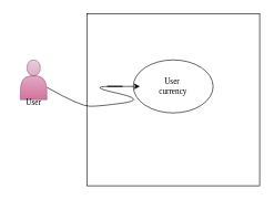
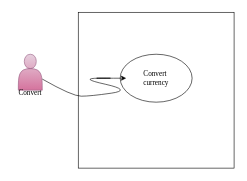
- <mxCell id="6" value="User&amp;nbsp;&lt;br&gt;currency" style="text;html=1;strokeColor=none;fillColor=none;align=center;verticalAlign=middle;whiteSpace=wrap;rounded=0;fontFamily=Comic Sans MS;" vertex="1" parent="1"><mxGeometry x="230" y="115" width="60" height="30" as="geometry" /></mxCell>
+ <mxCell id="6" value="Convert&amp;nbsp;&lt;br&gt;currency" style="text;html=1;strokeColor=none;fillColor=none;align=center;verticalAlign=middle;whiteSpace=wrap;rounded=0;fontFamily=Comic Sans MS;" vertex="1" parent="1"><mxGeometry x="230" y="115" width="60" height="30" as="geometry" /></mxCell>
- <mxCell id="3" value="&lt;font face=&quot;Comic Sans MS&quot;&gt;User&lt;/font&gt;" style="text;html=1;strokeColor=none;fillColor=none;align=center;verticalAlign=middle;whiteSpace=wrap;rounded=0;fontFamily=Times New Roman;" vertex="1" parent="1"><mxGeometry x="20" y="140" width="60" height="30" as="geometry" /></mxCell>
+ <mxCell id="3" value="&lt;font face=&quot;Comic Sans MS&quot;&gt;Convert&lt;/font&gt;" style="text;html=1;strokeColor=none;fillColor=none;align=center;verticalAlign=middle;whiteSpace=wrap;rounded=0;fontFamily=Times New Roman;" vertex="1" parent="1"><mxGeometry x="20" y="140" width="60" height="30" as="geometry" /></mxCell>
